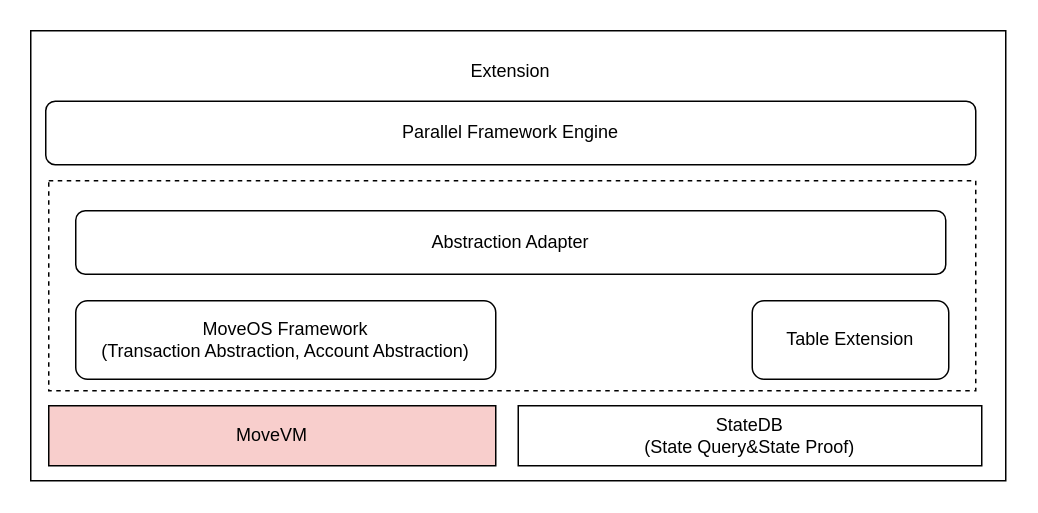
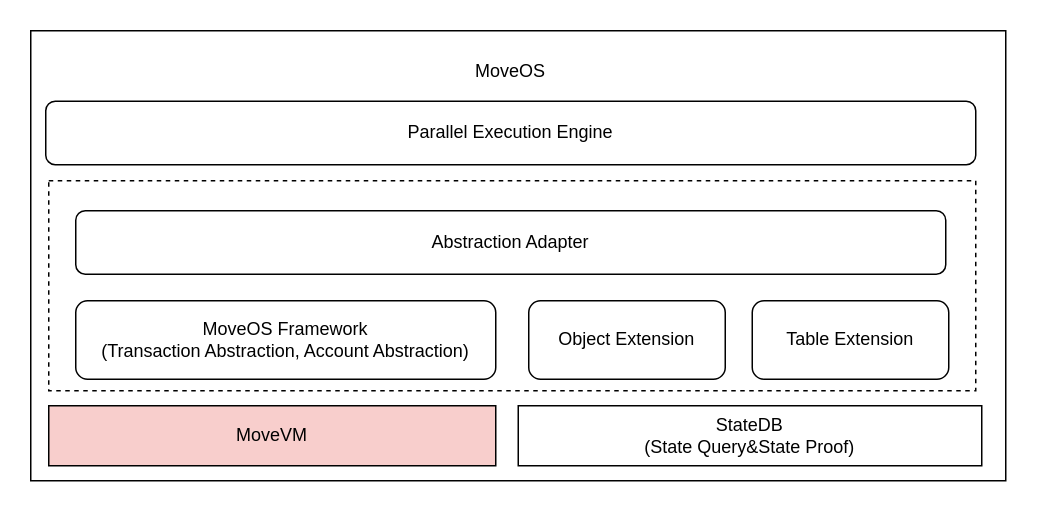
- <mxCell id="3" value="Extension" style="rounded=0;whiteSpace=wrap;html=1;dashed=1;strokeColor=none;" parent="1" vertex="1"><mxGeometry x="39.76" y="27" width="600.471" height="40" as="geometry" /></mxCell>
+ <mxCell id="3" value="MoveOS" style="rounded=0;whiteSpace=wrap;html=1;dashed=1;strokeColor=none;" parent="1" vertex="1"><mxGeometry x="39.76" y="27" width="600.471" height="40" as="geometry" /></mxCell>
- <mxCell id="11" value="Parallel Framework Engine" style="rounded=1;whiteSpace=wrap;html=1;" parent="1" vertex="1"><mxGeometry x="30" y="67" width="620" height="42.27" as="geometry" /></mxCell>
+ <mxCell id="11" value="Parallel Execution Engine" style="rounded=1;whiteSpace=wrap;html=1;" parent="1" vertex="1"><mxGeometry x="30" y="67" width="620" height="42.27" as="geometry" /></mxCell>
+ <mxCell id="7" value="Object Extension" style="rounded=1;whiteSpace=wrap;html=1;" parent="1" vertex="1"><mxGeometry x="352" y="200" width="131" height="52.27" as="geometry" /></mxCell>
